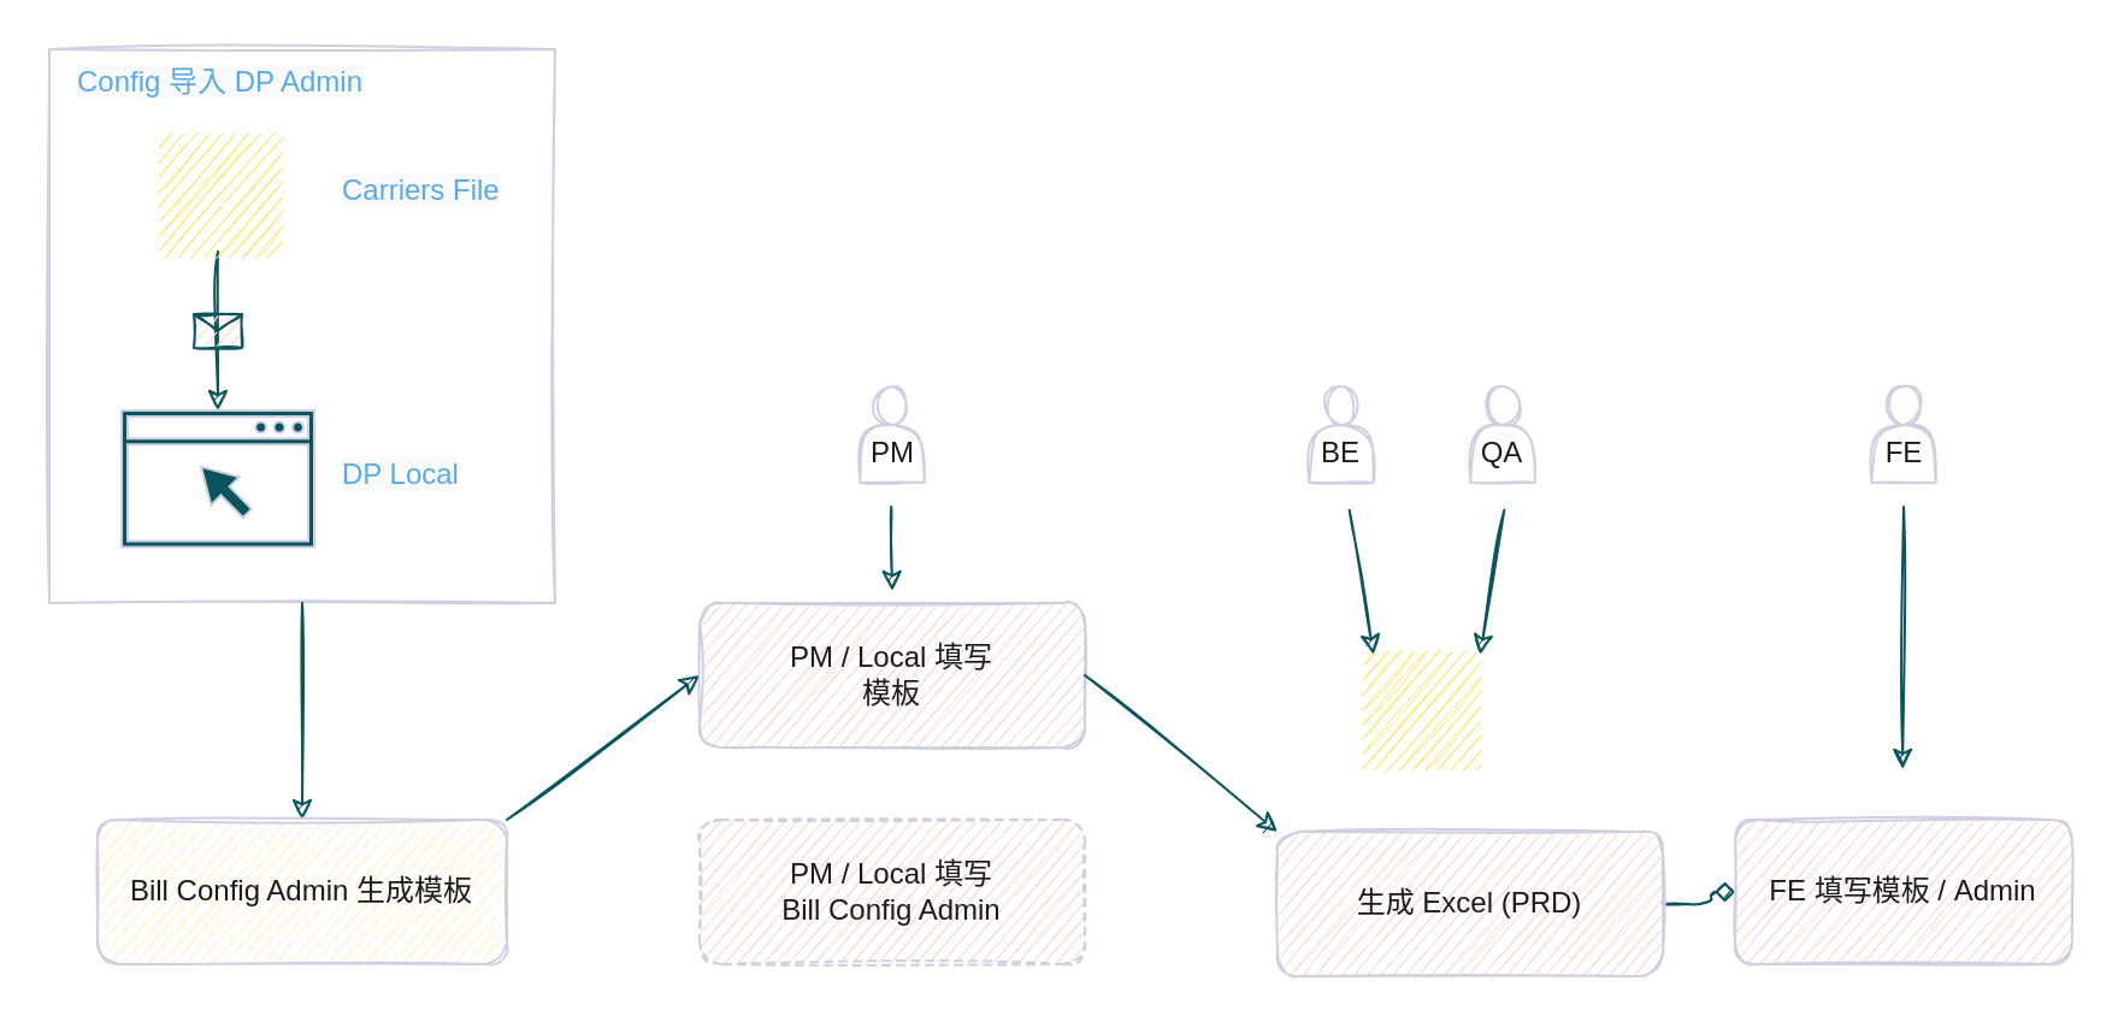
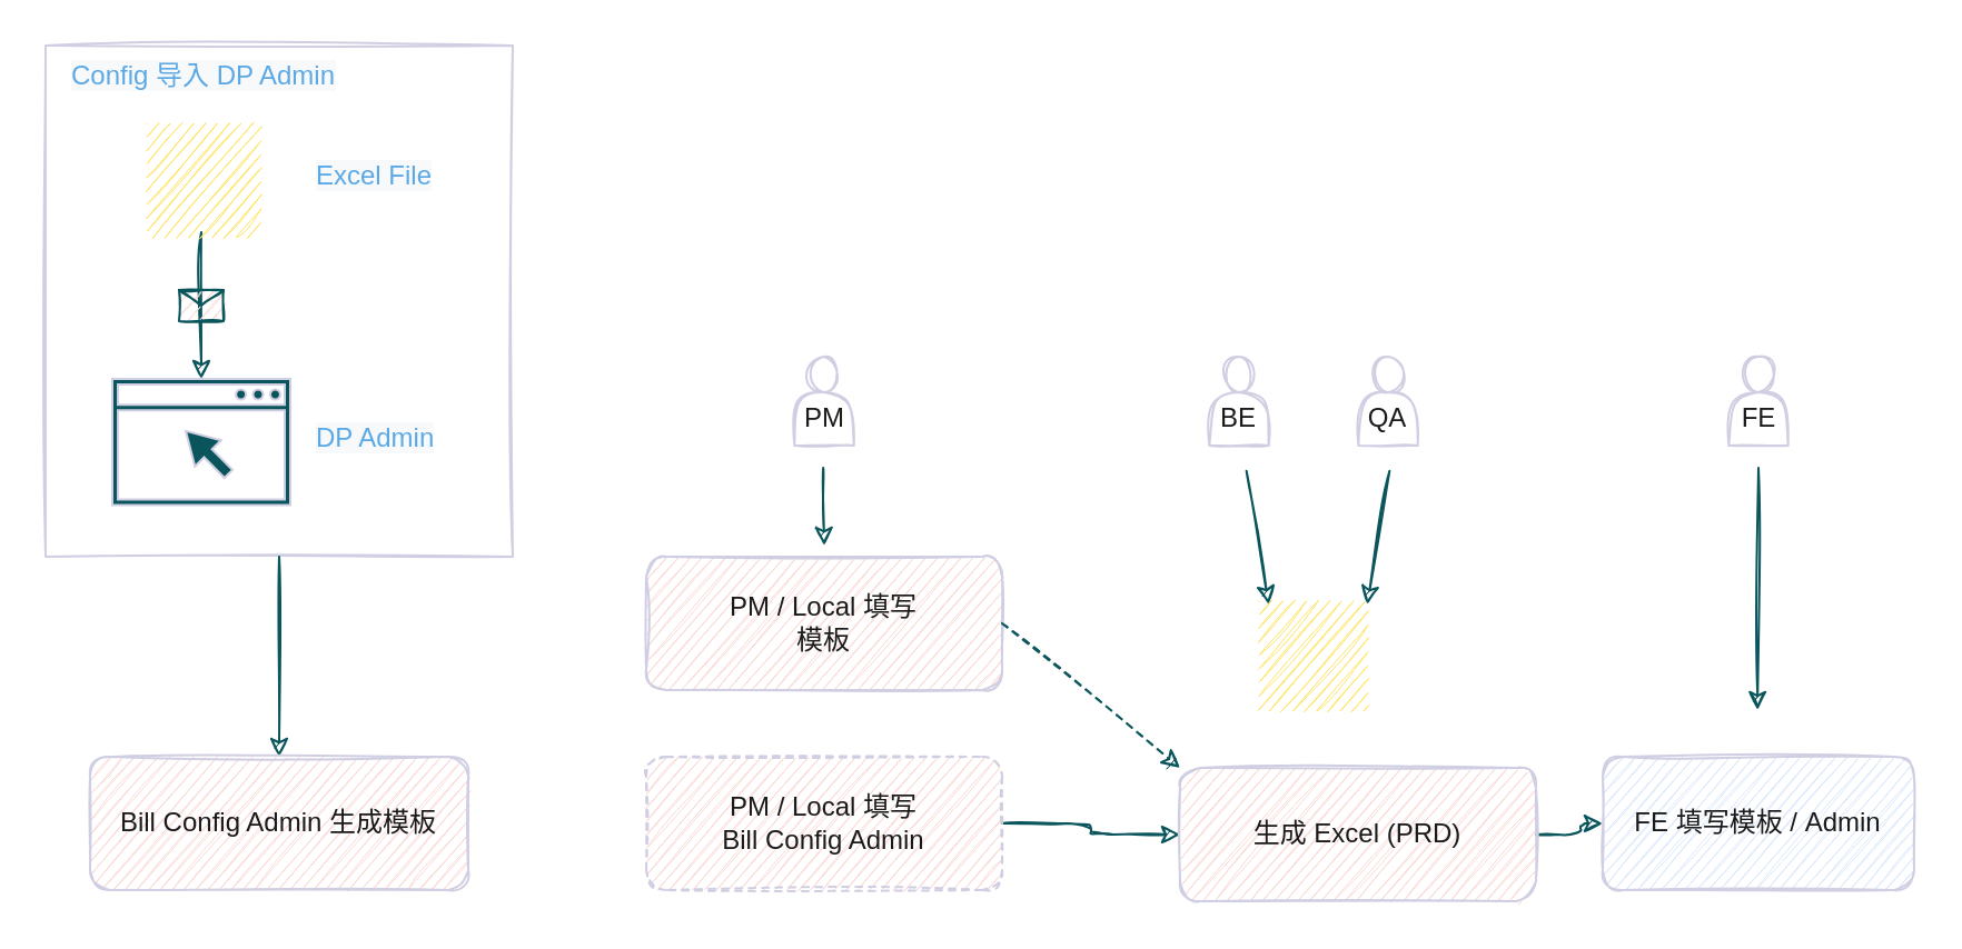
- <mxCell id="20" value="&lt;span style=&quot;color: rgb(90, 169, 230); font-family: Helvetica; font-size: 12px; font-style: normal; font-variant-ligatures: normal; font-variant-caps: normal; font-weight: 400; letter-spacing: normal; orphans: 2; text-align: center; text-indent: 0px; text-transform: none; widows: 2; word-spacing: 0px; -webkit-text-stroke-width: 0px; background-color: rgb(248, 249, 250); text-decoration-thickness: initial; text-decoration-style: initial; text-decoration-color: initial; float: none; display: inline !important;&quot;&gt;Carriers File&lt;/span&gt;" style="text;whiteSpace=wrap;html=1;fontColor=#1A1A1A;" parent="1" vertex="1"><mxGeometry x="140" y="64.5" width="130" height="30" as="geometry" /></mxCell>
+ <mxCell id="20" value="&lt;span style=&quot;color: rgb(90, 169, 230); font-family: Helvetica; font-size: 12px; font-style: normal; font-variant-ligatures: normal; font-variant-caps: normal; font-weight: 400; letter-spacing: normal; orphans: 2; text-align: center; text-indent: 0px; text-transform: none; widows: 2; word-spacing: 0px; -webkit-text-stroke-width: 0px; background-color: rgb(248, 249, 250); text-decoration-thickness: initial; text-decoration-style: initial; text-decoration-color: initial; float: none; display: inline !important;&quot;&gt;Excel File&lt;/span&gt;" style="text;whiteSpace=wrap;html=1;fontColor=#1A1A1A;" parent="1" vertex="1"><mxGeometry x="140" y="64.5" width="130" height="30" as="geometry" /></mxCell>
- <mxCell id="18" value="&lt;span style=&quot;color: rgb(90, 169, 230); font-family: Helvetica; font-size: 12px; font-style: normal; font-variant-ligatures: normal; font-variant-caps: normal; font-weight: 400; letter-spacing: normal; orphans: 2; text-align: center; text-indent: 0px; text-transform: none; widows: 2; word-spacing: 0px; -webkit-text-stroke-width: 0px; background-color: rgb(248, 249, 250); text-decoration-thickness: initial; text-decoration-style: initial; text-decoration-color: initial; float: none; display: inline !important;&quot;&gt;DP Local&lt;br&gt;&lt;/span&gt;" style="text;whiteSpace=wrap;html=1;fontColor=#1A1A1A;" parent="1" vertex="1"><mxGeometry x="140" y="183.4" width="60" height="30" as="geometry" /></mxCell>
+ <mxCell id="18" value="&lt;span style=&quot;color: rgb(90, 169, 230); font-family: Helvetica; font-size: 12px; font-style: normal; font-variant-ligatures: normal; font-variant-caps: normal; font-weight: 400; letter-spacing: normal; orphans: 2; text-align: center; text-indent: 0px; text-transform: none; widows: 2; word-spacing: 0px; -webkit-text-stroke-width: 0px; background-color: rgb(248, 249, 250); text-decoration-thickness: initial; text-decoration-style: initial; text-decoration-color: initial; float: none; display: inline !important;&quot;&gt;DP Admin&lt;br&gt;&lt;/span&gt;" style="text;whiteSpace=wrap;html=1;fontColor=#1A1A1A;" parent="1" vertex="1"><mxGeometry x="140" y="183.4" width="60" height="30" as="geometry" /></mxCell>
- <mxCell id="14" value="" style="endArrow=classic;html=1;rounded=1;sketch=1;fontColor=#1A1A1A;strokeColor=#09555B;curved=0;entryX=0;entryY=0;entryDx=0;entryDy=0;exitX=1;exitY=0.5;exitDx=0;exitDy=0;" parent="1" source="8" target="13" edge="1"><mxGeometry width="50" height="50" relative="1" as="geometry"><mxPoint x="220" y="350" as="sourcePoint" /><mxPoint x="300" y="290" as="targetPoint" /></mxGeometry></mxCell>
+ <mxCell id="14" value="" style="endArrow=classic;html=1;rounded=1;sketch=1;fontColor=#1A1A1A;strokeColor=#09555B;curved=0;entryX=0;entryY=0;entryDx=0;entryDy=0;exitX=1;exitY=0.5;exitDx=0;exitDy=0;dashed=1;" parent="1" source="8" target="13" edge="1"><mxGeometry width="50" height="50" relative="1" as="geometry"><mxPoint x="220" y="350" as="sourcePoint" /><mxPoint x="300" y="290" as="targetPoint" /></mxGeometry></mxCell>
- <mxCell id="11" value="" style="endArrow=classic;html=1;rounded=1;sketch=1;fontColor=#1A1A1A;strokeColor=#09555B;curved=0;entryX=0;entryY=0.5;entryDx=0;entryDy=0;exitX=1;exitY=0;exitDx=0;exitDy=0;" parent="1" source="4" target="8" edge="1"><mxGeometry width="50" height="50" relative="1" as="geometry"><mxPoint x="160" y="500" as="sourcePoint" /><mxPoint x="210" y="450" as="targetPoint" /></mxGeometry></mxCell>
- <mxCell id="4" value="Bill Config Admin 生成模板" style="rounded=1;whiteSpace=wrap;html=1;fontSize=12;glass=0;strokeWidth=1;shadow=0;sketch=1;fillColor=#fff2cc;strokeColor=#D0CEE2;fontColor=#1A1A1A;" parent="1" vertex="1"><mxGeometry x="40" y="340" width="170" height="60" as="geometry" /></mxCell>
+ <mxCell id="4" value="Bill Config Admin 生成模板" style="rounded=1;whiteSpace=wrap;html=1;fontSize=12;glass=0;strokeWidth=1;shadow=0;sketch=1;fillColor=#FAD9D5;strokeColor=#D0CEE2;fontColor=#1A1A1A;" parent="1" vertex="1"><mxGeometry x="40" y="340" width="170" height="60" as="geometry" /></mxCell>
- <mxCell id="12" value="" style="edgeStyle=orthogonalEdgeStyle;curved=0;rounded=1;sketch=1;orthogonalLoop=1;jettySize=auto;html=1;fontColor=#1A1A1A;strokeColor=#09555B;endArrow=diamond;" parent="1" source="13" target="15" edge="1"><mxGeometry relative="1" as="geometry" /></mxCell>
+ <mxCell id="12" value="" style="edgeStyle=orthogonalEdgeStyle;curved=0;rounded=1;sketch=1;orthogonalLoop=1;jettySize=auto;html=1;fontColor=#1A1A1A;strokeColor=#09555B;" parent="1" source="13" target="15" edge="1"><mxGeometry relative="1" as="geometry" /></mxCell>
- <mxCell id="15" value="FE 填写模板 / Admin" style="fillColor=#FAD9D5;strokeColor=#D0CEE2;fontColor=#1A1A1A;rounded=1;glass=0;strokeWidth=1;shadow=0;sketch=1;align=center;whiteSpace=wrap;html=1;labelBackgroundColor=none;labelBorderColor=none;" parent="1" vertex="1"><mxGeometry x="720" y="340" width="140" height="60" as="geometry" /></mxCell>
+ <mxCell id="15" value="FE 填写模板 / Admin" style="fillColor=#dae8fc;strokeColor=#D0CEE2;fontColor=#1A1A1A;rounded=1;glass=0;strokeWidth=1;shadow=0;sketch=1;align=center;whiteSpace=wrap;html=1;labelBackgroundColor=none;labelBorderColor=none;" parent="1" vertex="1"><mxGeometry x="720" y="340" width="140" height="60" as="geometry" /></mxCell>
+ <mxCell id="9" style="edgeStyle=orthogonalEdgeStyle;curved=0;rounded=1;sketch=1;orthogonalLoop=1;jettySize=auto;html=1;exitX=1;exitY=0.5;exitDx=0;exitDy=0;entryX=0;entryY=0.5;entryDx=0;entryDy=0;fontColor=#1A1A1A;strokeColor=#09555B;" parent="1" source="10" target="13" edge="1"><mxGeometry relative="1" as="geometry" /></mxCell>
